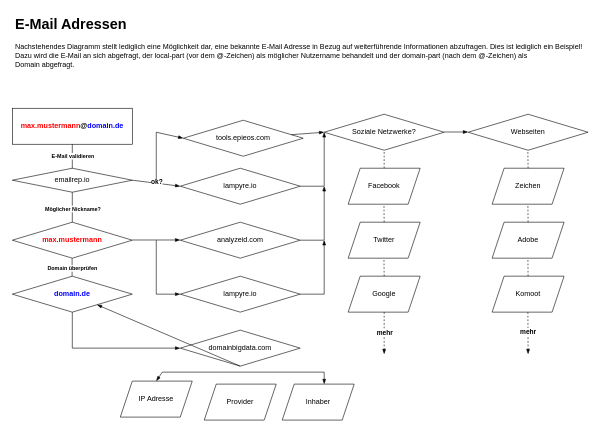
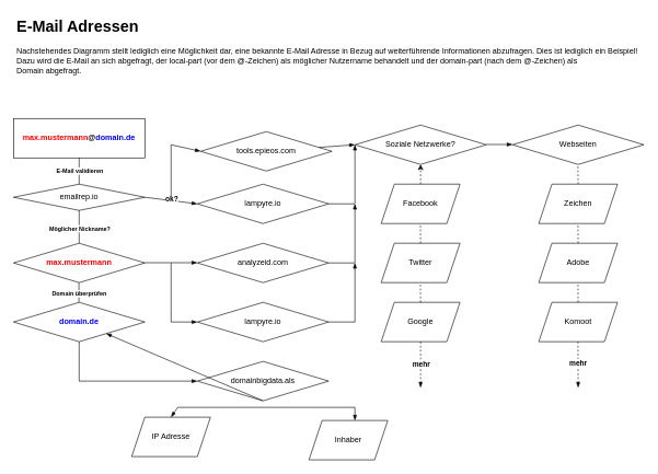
- <mxCell id="17" value="" style="endArrow=none;dashed=1;html=1;rounded=0;entryX=0.5;entryY=1;entryDx=0;entryDy=0;exitX=0.5;exitY=0;exitDx=0;exitDy=0;" edge="1" parent="1" source="11" target="8"><mxGeometry width="50" height="50" relative="1" as="geometry"><mxPoint x="700" y="320" as="sourcePoint" /><mxPoint x="750" y="270" as="targetPoint" /></mxGeometry></mxCell>
+ <mxCell id="17" value="" style="endArrow=classic;dashed=1;html=1;rounded=0;entryX=0.5;entryY=1;entryDx=0;entryDy=0;exitX=0.5;exitY=0;exitDx=0;exitDy=0;" edge="1" parent="1" source="11" target="8"><mxGeometry width="50" height="50" relative="1" as="geometry"><mxPoint x="700" y="320" as="sourcePoint" /><mxPoint x="750" y="270" as="targetPoint" /></mxGeometry></mxCell>
- <mxCell id="45" value="domainbigdata.com" style="rhombus;whiteSpace=wrap;html=1;" vertex="1" parent="1"><mxGeometry x="300" y="550" width="200" height="60" as="geometry" /></mxCell>
+ <mxCell id="45" value="domainbigdata.als" style="rhombus;whiteSpace=wrap;html=1;" vertex="1" parent="1"><mxGeometry x="300" y="550" width="200" height="60" as="geometry" /></mxCell>
- <mxCell id="48" value="Provider" style="shape=parallelogram;perimeter=parallelogramPerimeter;whiteSpace=wrap;html=1;fixedSize=1;" vertex="1" parent="1"><mxGeometry x="340" y="640" width="120" height="60" as="geometry" /></mxCell>
